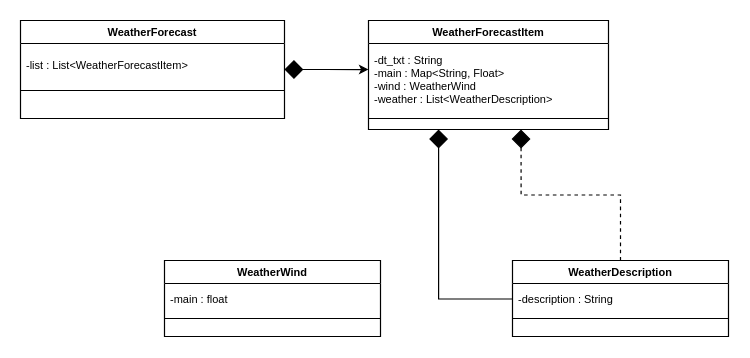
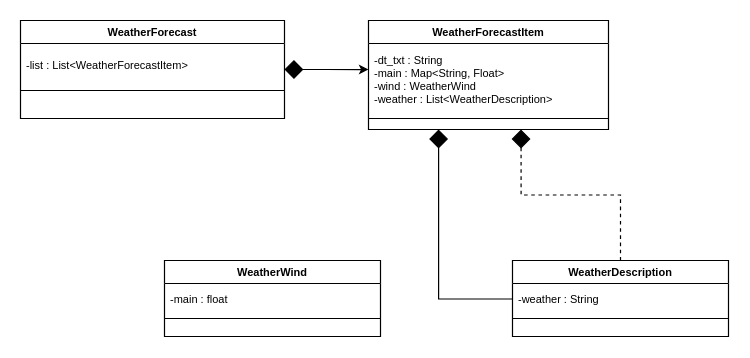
- <mxCell id="15" value="-description : String" style="part=1;resizeHeight=0;strokeColor=none;fillColor=none;align=left;verticalAlign=middle;spacingLeft=4;spacingRight=4;overflow=hidden;rotatable=0;points=[[0,0.5],[1,0.5]];portConstraint=eastwest;swimlaneFillColor=#ffffff;strokeOpacity=100;fontSize=11;fontColor=#000000;" vertex="1" parent="14"><mxGeometry y="23" width="216" height="31" as="geometry" /></mxCell>
+ <mxCell id="15" value="-weather : String" style="part=1;resizeHeight=0;strokeColor=none;fillColor=none;align=left;verticalAlign=middle;spacingLeft=4;spacingRight=4;overflow=hidden;rotatable=0;points=[[0,0.5],[1,0.5]];portConstraint=eastwest;swimlaneFillColor=#ffffff;strokeOpacity=100;fontSize=11;fontColor=#000000;" vertex="1" parent="14"><mxGeometry y="23" width="216" height="31" as="geometry" /></mxCell>
